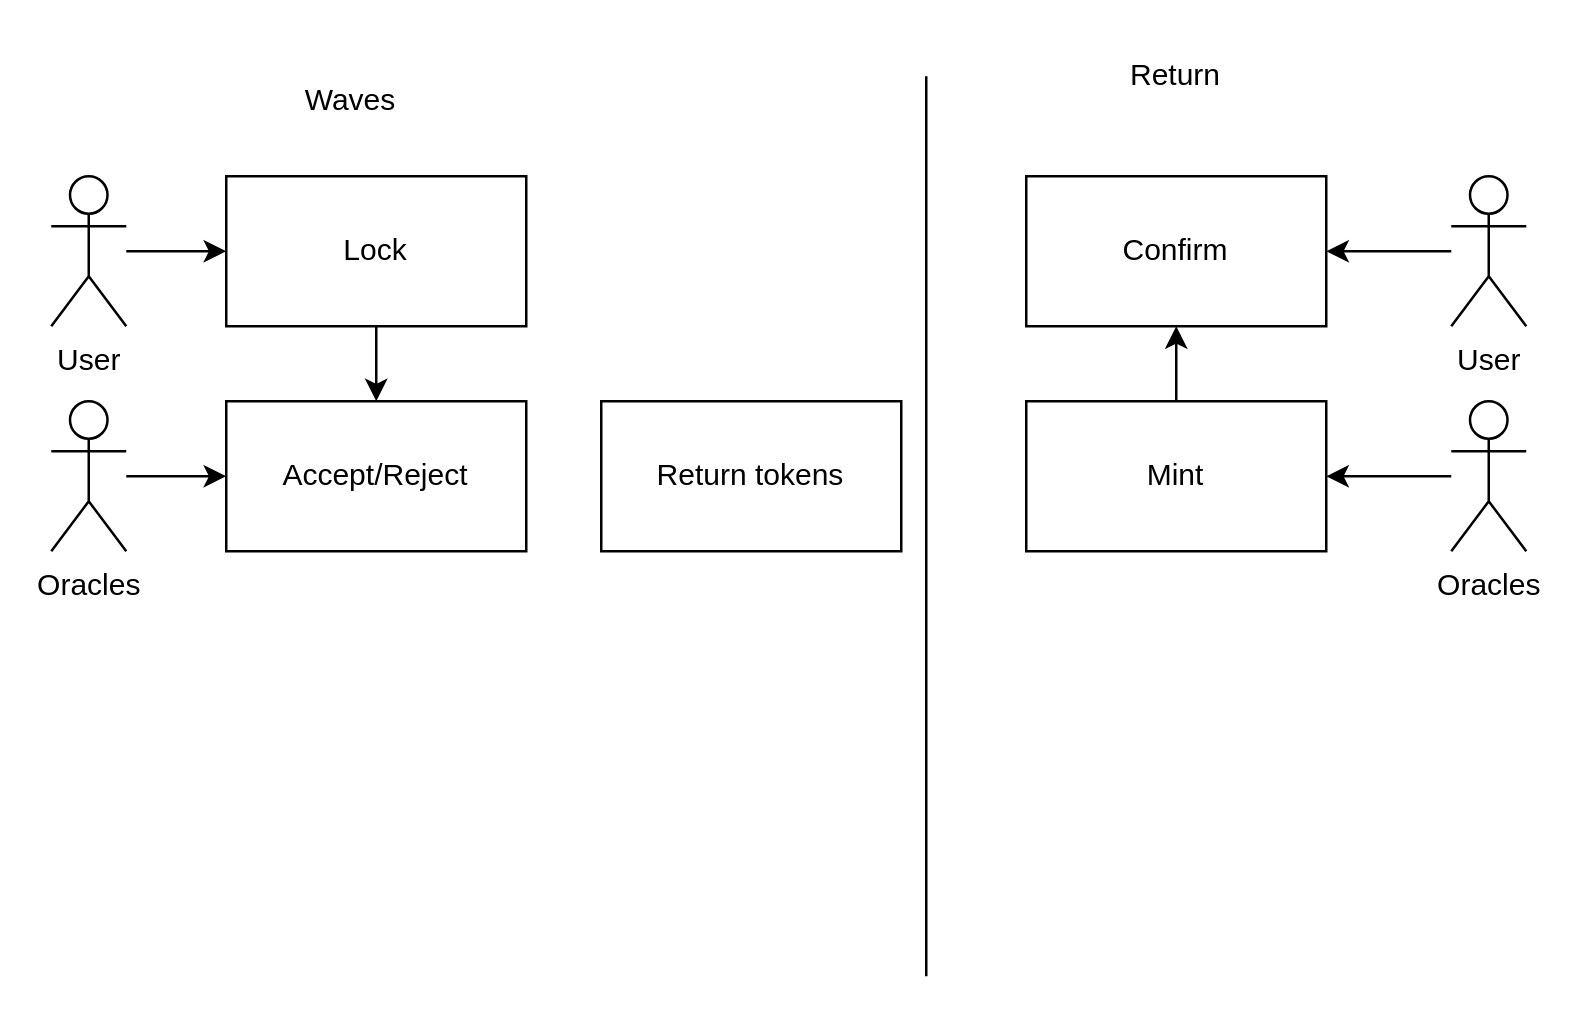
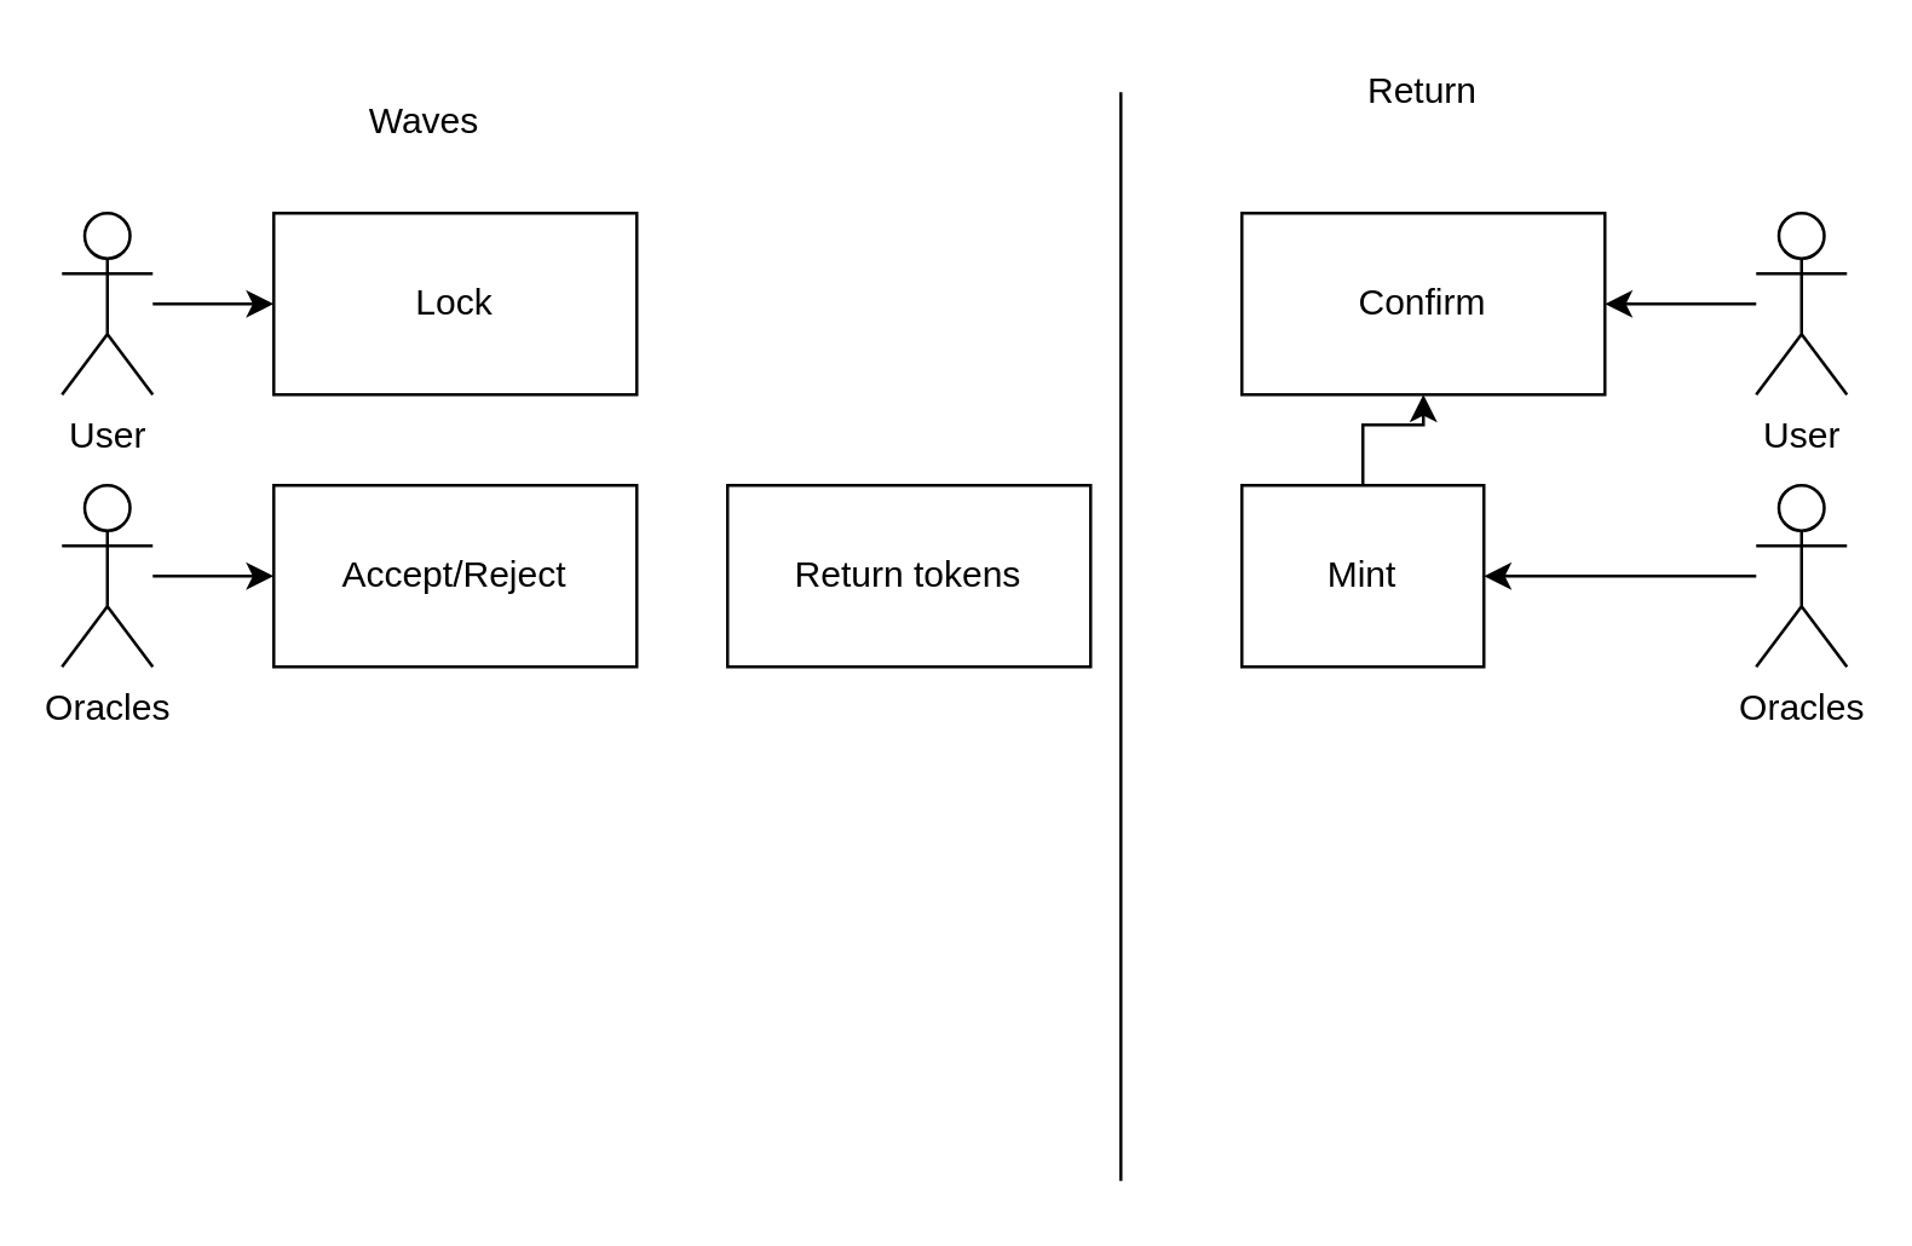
- <mxCell id="3" value="" style="edgeStyle=orthogonalEdgeStyle;rounded=0;orthogonalLoop=1;jettySize=auto;html=1;" edge="1" parent="1" source="4" target="7"><mxGeometry relative="1" as="geometry" /></mxCell>
- <mxCell id="14" value="Mint" style="rounded=0;whiteSpace=wrap;html=1;" vertex="1" parent="1"><mxGeometry x="410" y="160" width="120" height="60" as="geometry" /></mxCell>
+ <mxCell id="14" value="Mint" style="rounded=0;whiteSpace=wrap;html=1;" vertex="1" parent="1"><mxGeometry x="410" y="160" width="80" height="60" as="geometry" /></mxCell>
